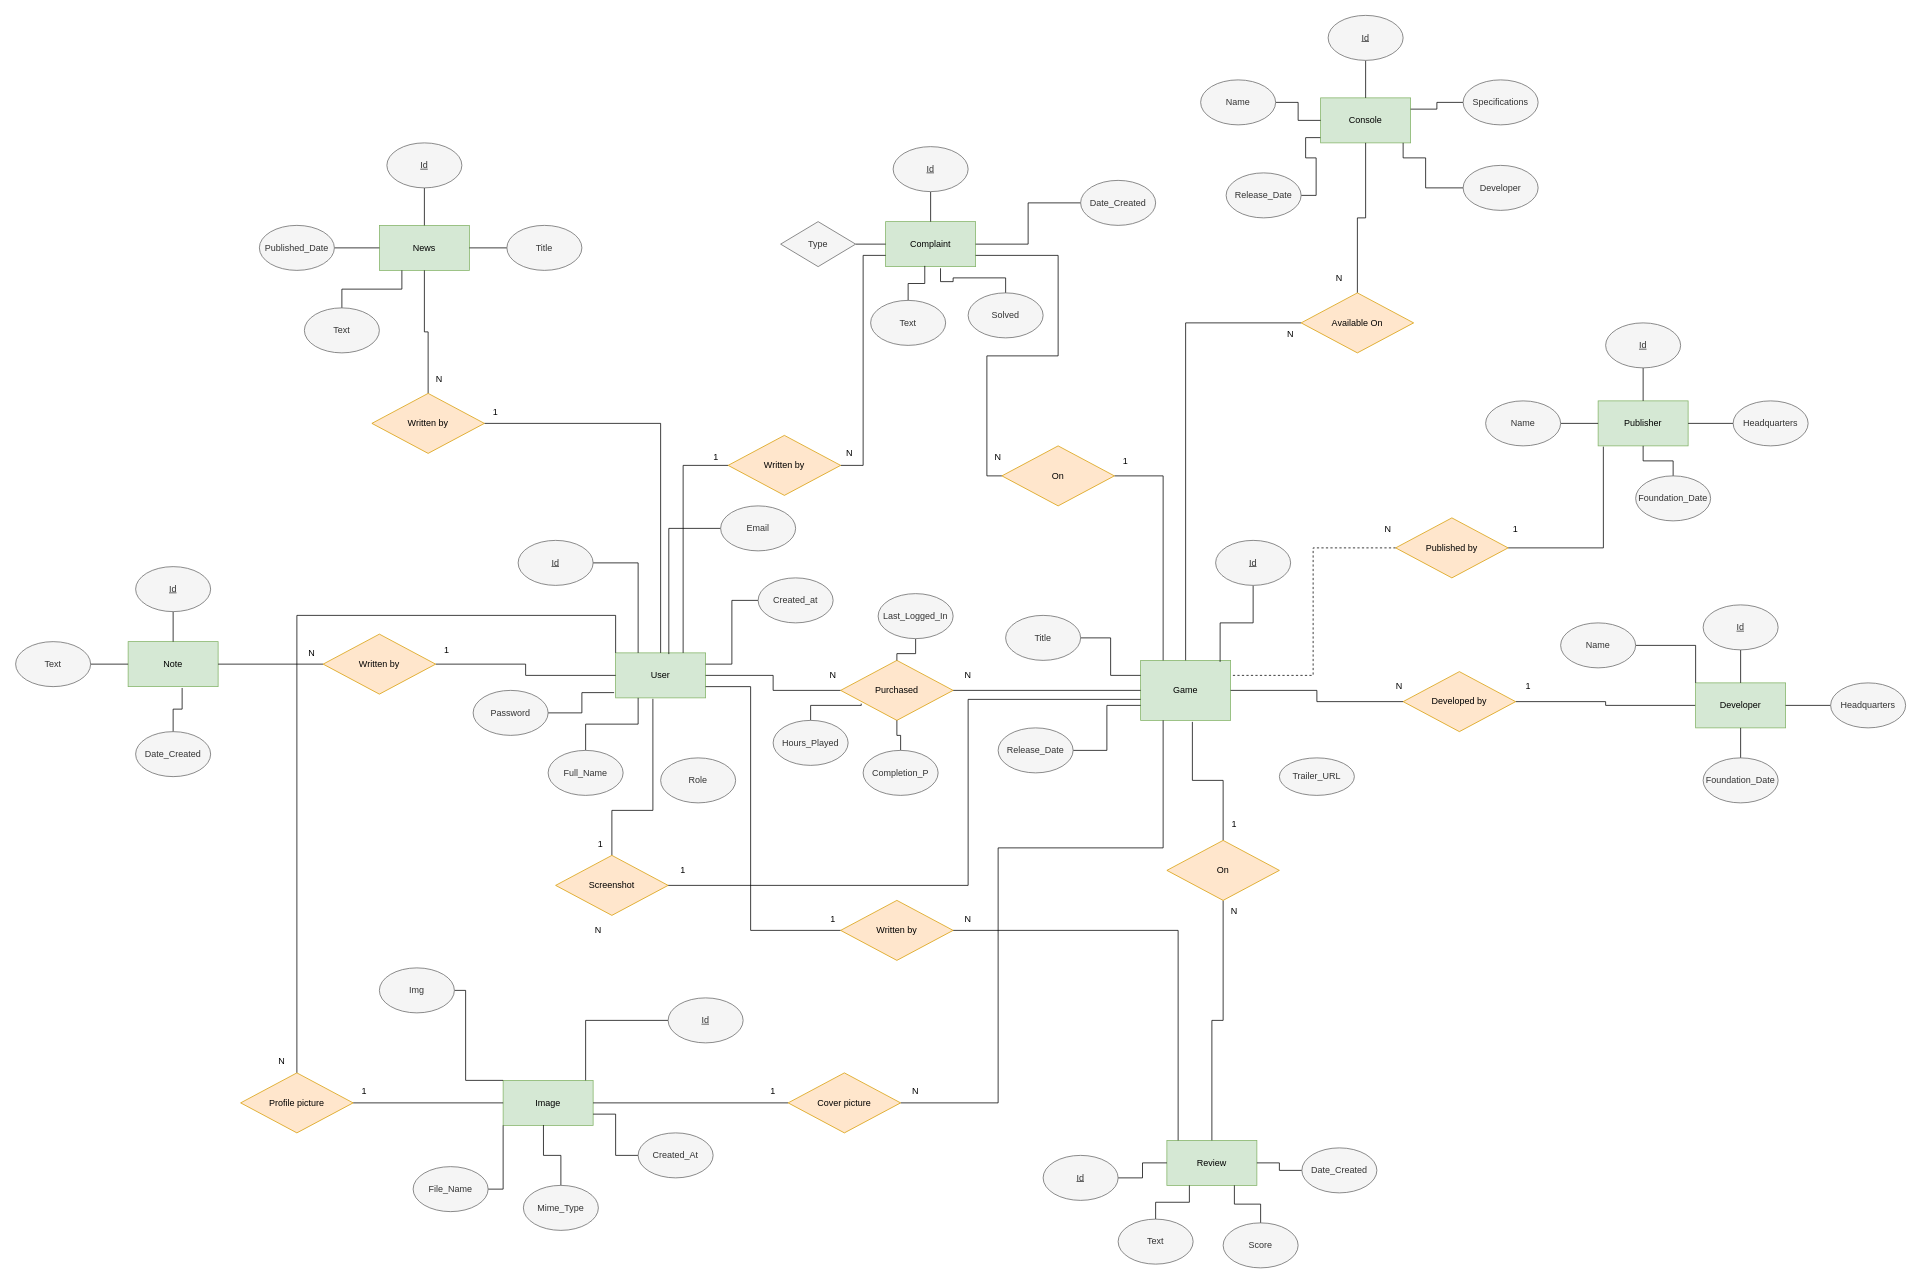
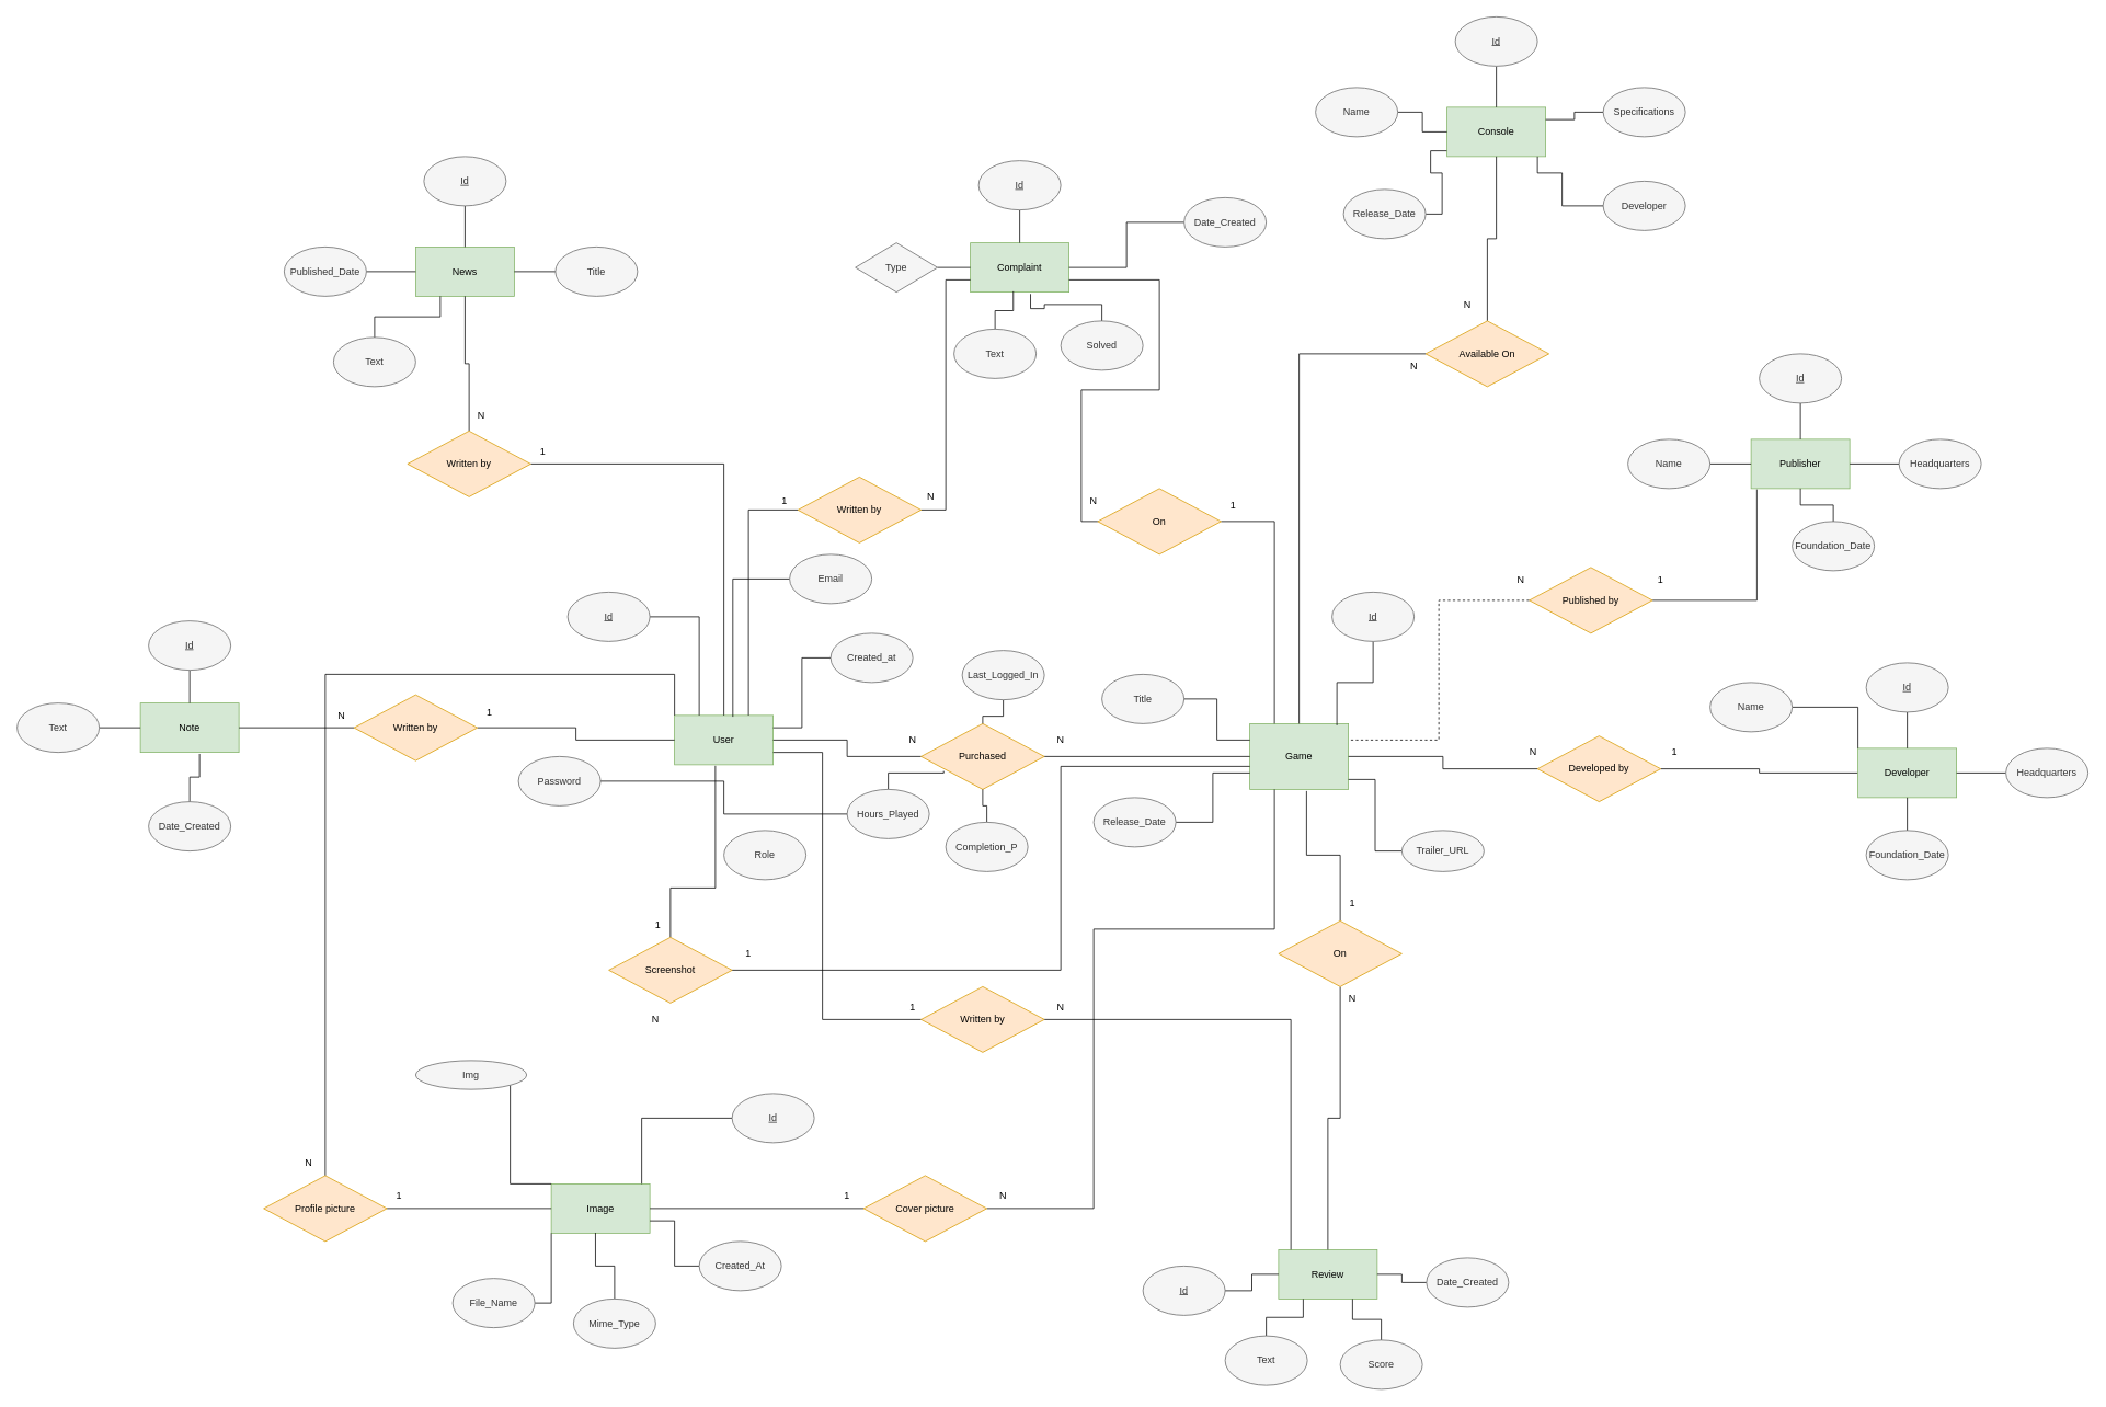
- <mxCell id="34" style="edgeStyle=orthogonalEdgeStyle;rounded=0;orthogonalLoop=1;jettySize=auto;html=1;entryX=-0.017;entryY=0.883;entryDx=0;entryDy=0;endArrow=none;endFill=0;entryPerimeter=0;" parent="1" source="35" target="2" edge="1"><mxGeometry relative="1" as="geometry" /></mxCell>
+ <mxCell id="34" style="edgeStyle=orthogonalEdgeStyle;rounded=0;orthogonalLoop=1;jettySize=auto;html=1;endArrow=none;endFill=0;" parent="1" source="35" target="164" edge="1"><mxGeometry relative="1" as="geometry" /></mxCell>
- <mxCell id="36" style="edgeStyle=orthogonalEdgeStyle;rounded=0;orthogonalLoop=1;jettySize=auto;html=1;entryX=0.25;entryY=1;entryDx=0;entryDy=0;endArrow=none;endFill=0;" parent="1" source="37" target="2" edge="1"><mxGeometry relative="1" as="geometry" /></mxCell>
+ <mxCell id="53" style="edgeStyle=orthogonalEdgeStyle;rounded=0;orthogonalLoop=1;jettySize=auto;html=1;entryX=1;entryY=0.85;entryDx=0;entryDy=0;endArrow=none;endFill=0;entryPerimeter=0;" parent="1" source="54" target="4" edge="1"><mxGeometry relative="1" as="geometry" /></mxCell>
- <mxCell id="37" value="Full_Name" style="ellipse;whiteSpace=wrap;html=1;fillColor=#f5f5f5;fontColor=#333333;strokeColor=#666666;" parent="1" vertex="1"><mxGeometry x="730" y="1000" width="100" height="60" as="geometry" /></mxCell>
- <mxCell id="58" value="Img" style="ellipse;whiteSpace=wrap;html=1;fillColor=#f5f5f5;fontColor=#333333;strokeColor=#666666;fontStyle=0" parent="1" vertex="1"><mxGeometry x="505" y="1290" width="100" height="60" as="geometry" /></mxCell>
+ <mxCell id="58" value="Img" style="ellipse;whiteSpace=wrap;html=1;fillColor=#f5f5f5;fontColor=#333333;strokeColor=#666666;fontStyle=0" parent="1" vertex="1"><mxGeometry x="505" y="1290" width="135" height="35" as="geometry" /></mxCell>
